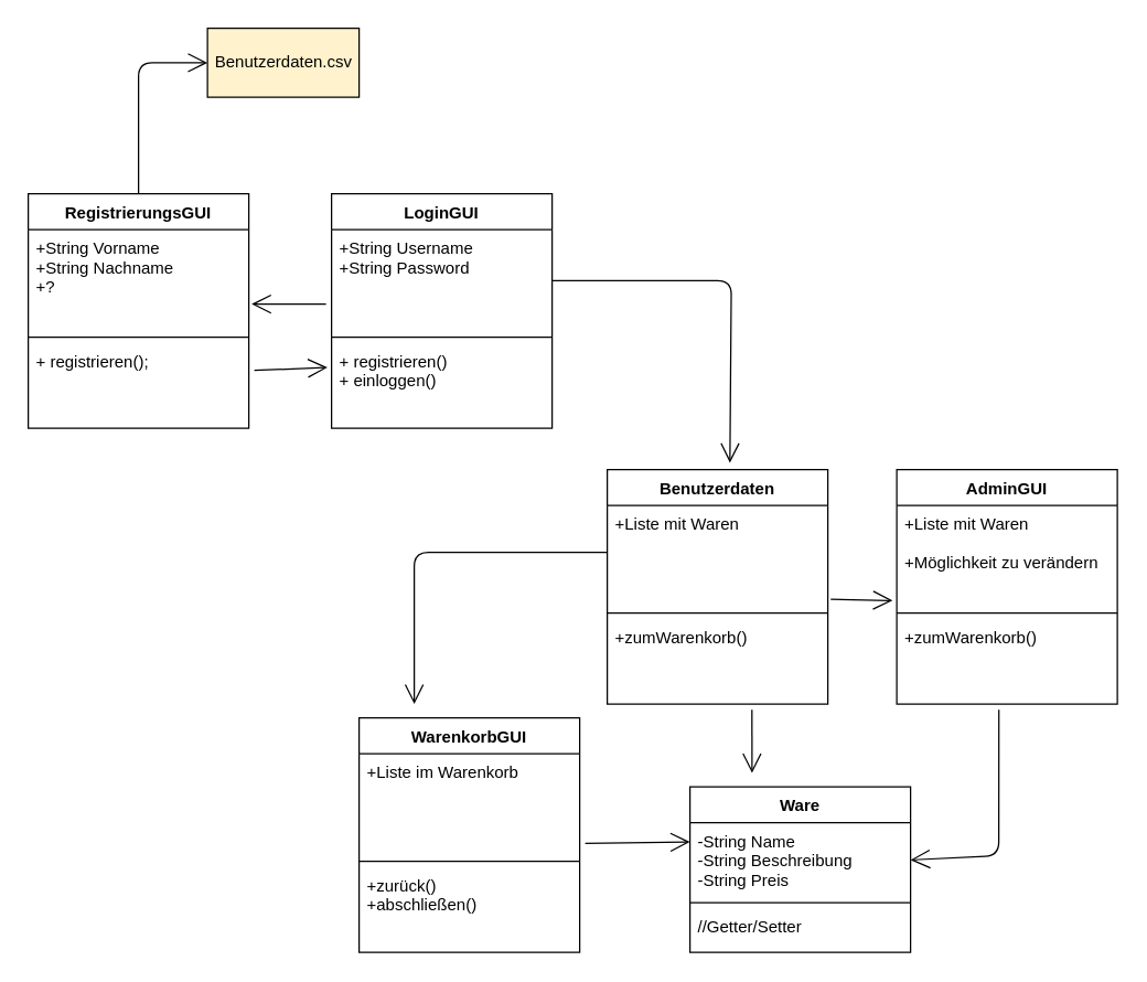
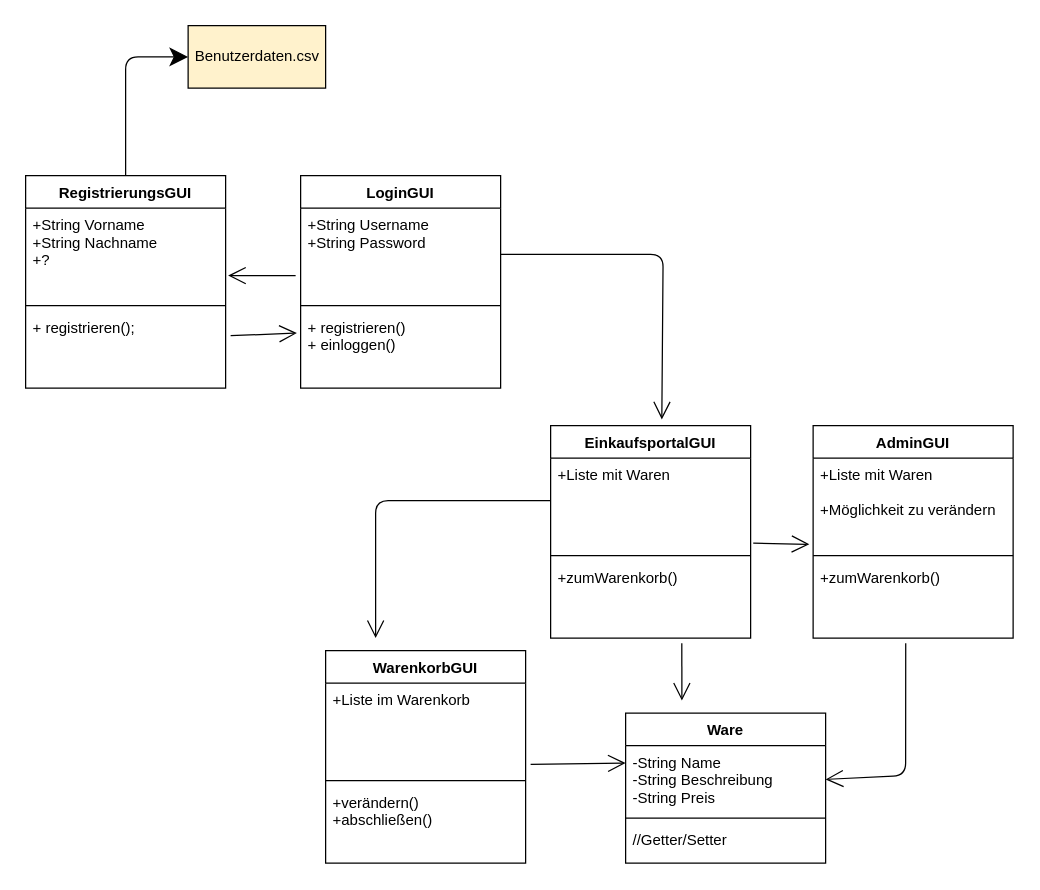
- <mxCell id="11" value="" style="endArrow=open;endFill=1;endSize=12;html=1;exitX=0.5;exitY=0;exitDx=0;exitDy=0;entryX=0;entryY=0.5;entryDx=0;entryDy=0;" edge="1" parent="1" source="2" target="6"><mxGeometry width="160" relative="1" as="geometry"><mxPoint x="80" y="135" as="sourcePoint" /><mxPoint x="20" y="40" as="targetPoint" /><Array as="points"><mxPoint x="100" y="45" /></Array></mxGeometry></mxCell>
+ <mxCell id="11" value="" style="endArrow=classic;endFill=1;endSize=12;html=1;exitX=0.5;exitY=0;exitDx=0;exitDy=0;entryX=0;entryY=0.5;entryDx=0;entryDy=0;" edge="1" parent="1" source="2" target="6"><mxGeometry width="160" relative="1" as="geometry"><mxPoint x="80" y="135" as="sourcePoint" /><mxPoint x="20" y="40" as="targetPoint" /><Array as="points"><mxPoint x="100" y="45" /></Array></mxGeometry></mxCell>
- <mxCell id="14" value="Benutzerdaten" style="swimlane;fontStyle=1;align=center;verticalAlign=top;childLayout=stackLayout;horizontal=1;startSize=26;horizontalStack=0;resizeParent=1;resizeParentMax=0;resizeLast=0;collapsible=1;marginBottom=0;" vertex="1" parent="1"><mxGeometry x="440" y="340" width="160" height="170" as="geometry" /></mxCell>
+ <mxCell id="14" value="EinkaufsportalGUI" style="swimlane;fontStyle=1;align=center;verticalAlign=top;childLayout=stackLayout;horizontal=1;startSize=26;horizontalStack=0;resizeParent=1;resizeParentMax=0;resizeLast=0;collapsible=1;marginBottom=0;" vertex="1" parent="1"><mxGeometry x="440" y="340" width="160" height="170" as="geometry" /></mxCell>
- <mxCell id="23" value="+zurück()&#10;+abschließen()" style="text;strokeColor=none;fillColor=none;align=left;verticalAlign=top;spacingLeft=4;spacingRight=4;overflow=hidden;rotatable=0;points=[[0,0.5],[1,0.5]];portConstraint=eastwest;" vertex="1" parent="20"><mxGeometry y="108" width="160" height="62" as="geometry" /></mxCell>
+ <mxCell id="23" value="+verändern()&#10;+abschließen()" style="text;strokeColor=none;fillColor=none;align=left;verticalAlign=top;spacingLeft=4;spacingRight=4;overflow=hidden;rotatable=0;points=[[0,0.5],[1,0.5]];portConstraint=eastwest;" vertex="1" parent="20"><mxGeometry y="108" width="160" height="62" as="geometry" /></mxCell>
